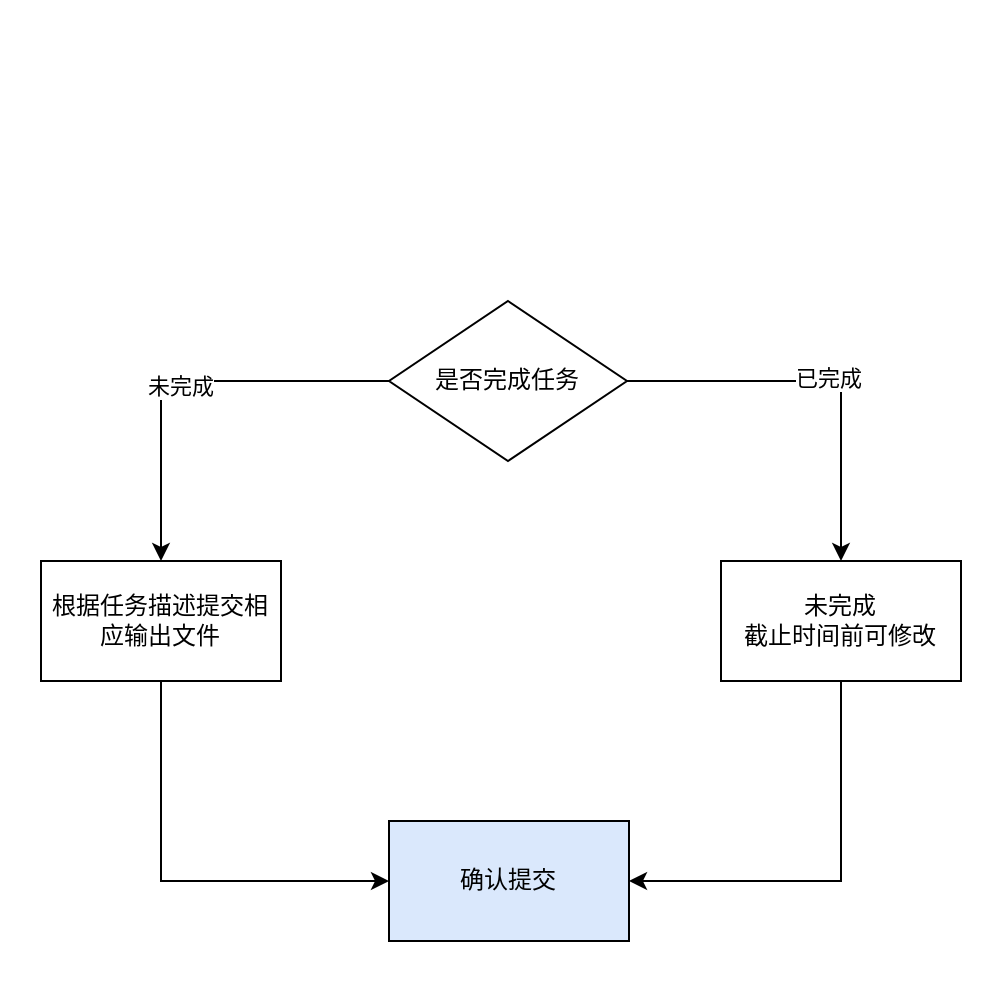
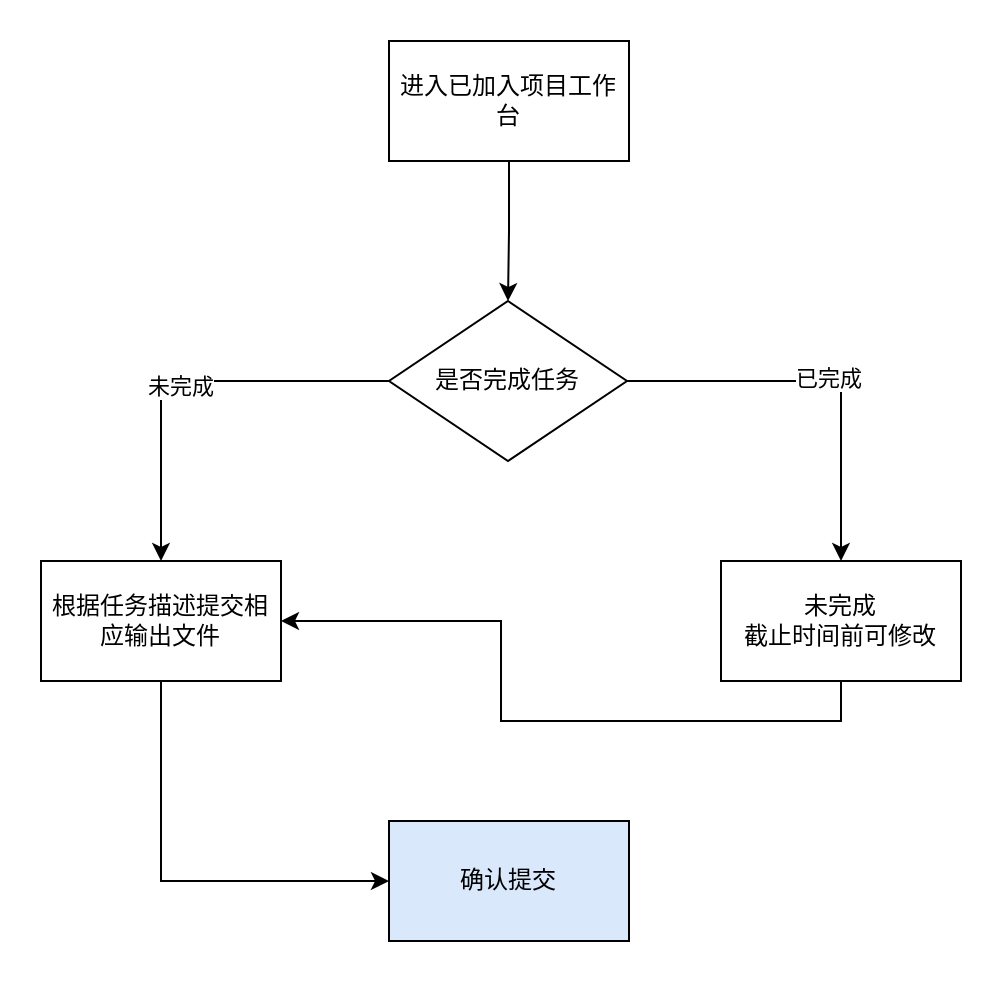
+ <mxCell id="3" value="进入已加入项目工作台" style="whiteSpace=wrap;html=1;" vertex="1" parent="1"><mxGeometry x="194" y="20" width="120" height="60" as="geometry" /></mxCell>
+ <mxCell id="2" value="" style="edgeStyle=orthogonalEdgeStyle;rounded=0;orthogonalLoop=1;jettySize=auto;html=1;" edge="1" parent="1" source="3" target="11"><mxGeometry relative="1" as="geometry" /></mxCell>
- <mxCell id="12" style="edgeStyle=orthogonalEdgeStyle;rounded=0;orthogonalLoop=1;jettySize=auto;html=1;exitX=0.5;exitY=1;exitDx=0;exitDy=0;entryX=1;entryY=0.5;entryDx=0;entryDy=0;" edge="1" parent="1" source="13" target="6"><mxGeometry relative="1" as="geometry" /></mxCell>
+ <mxCell id="12" style="edgeStyle=orthogonalEdgeStyle;rounded=0;orthogonalLoop=1;jettySize=auto;html=1;exitX=0.5;exitY=1;exitDx=0;exitDy=0;" edge="1" parent="1" source="13" target="5"><mxGeometry relative="1" as="geometry" /></mxCell>
